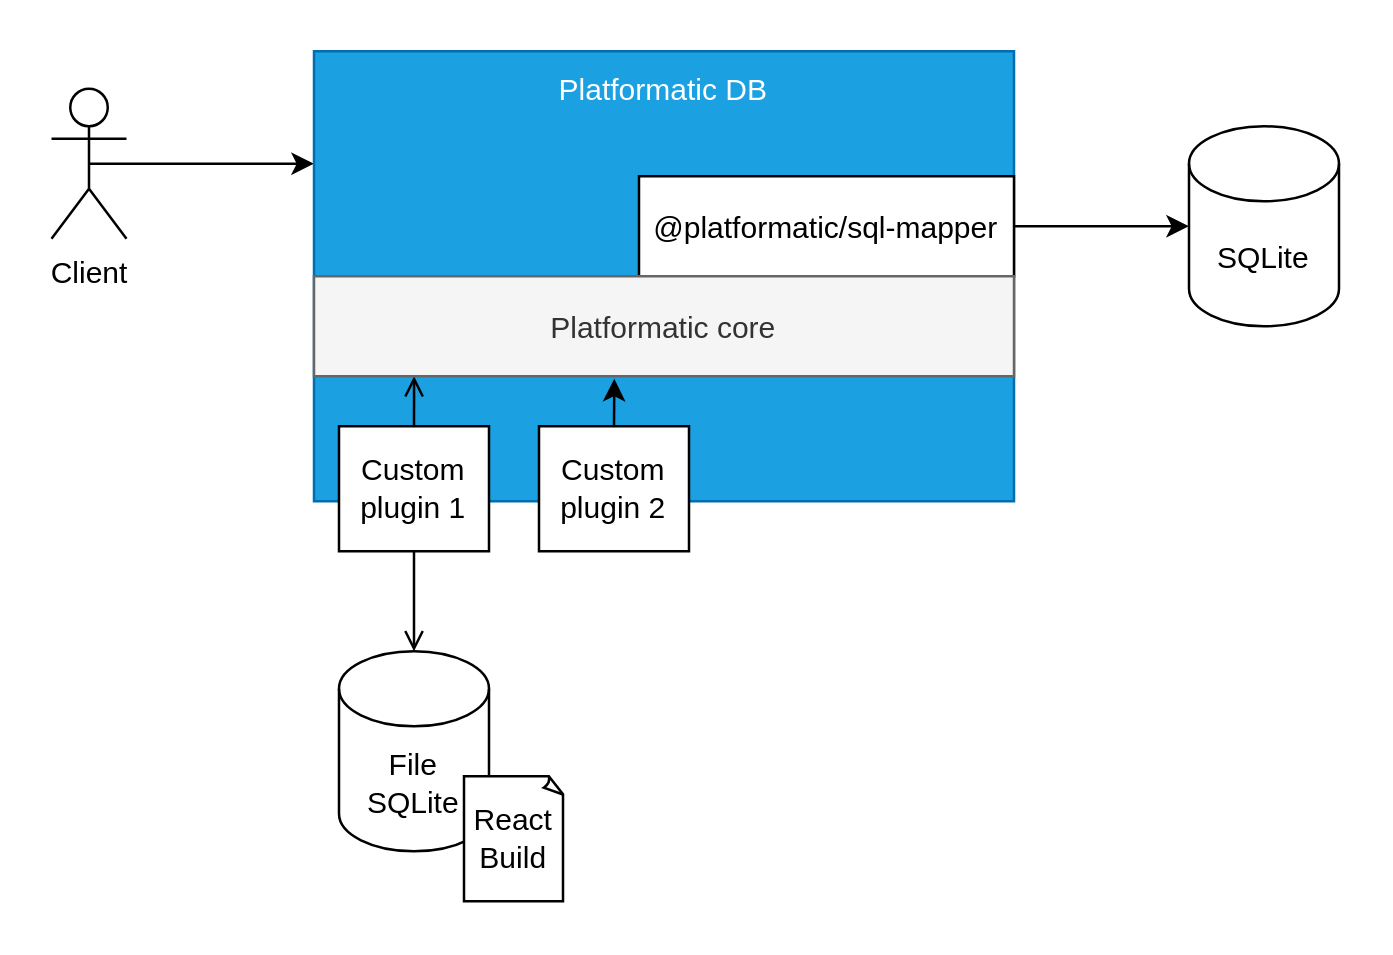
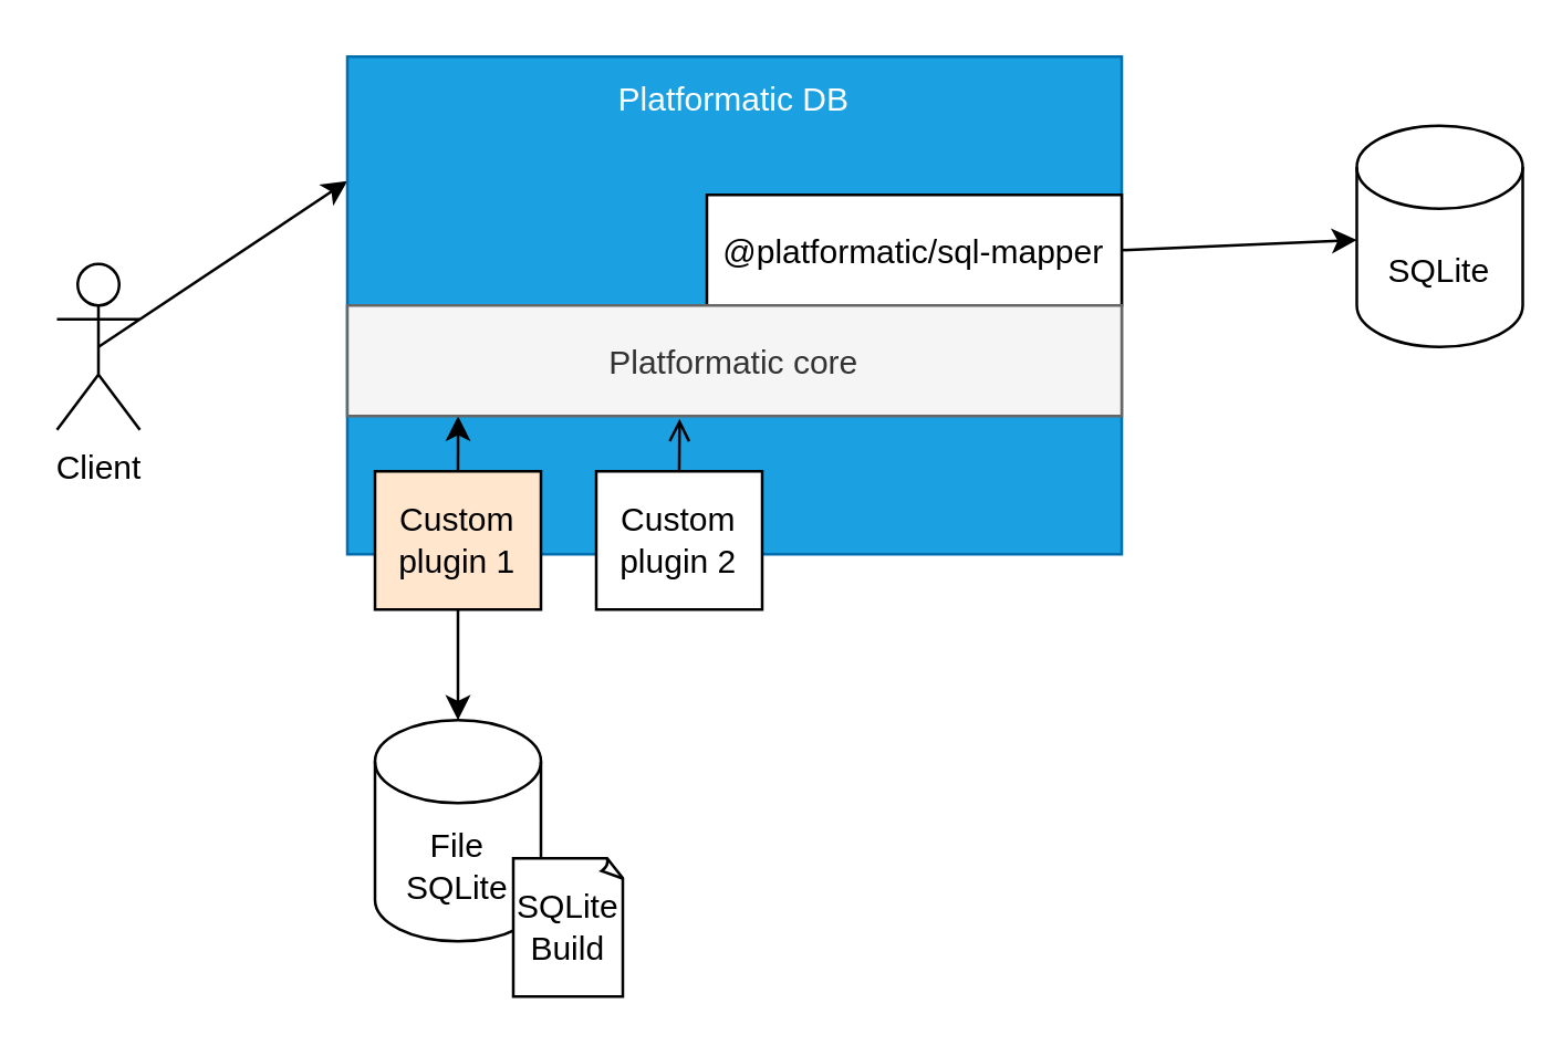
- <mxCell id="3" value="Client" style="shape=umlActor;verticalLabelPosition=bottom;verticalAlign=top;html=1;outlineConnect=0;" vertex="1" parent="1"><mxGeometry x="20" y="35" width="30" height="60" as="geometry" /></mxCell>
+ <mxCell id="3" value="Client" style="shape=umlActor;verticalLabelPosition=bottom;verticalAlign=top;html=1;outlineConnect=0;" vertex="1" parent="1"><mxGeometry x="20" y="95" width="30" height="60" as="geometry" /></mxCell>
- <mxCell id="5" value="SQLite" style="shape=cylinder3;whiteSpace=wrap;html=1;boundedLbl=1;backgroundOutline=1;size=15;" vertex="1" parent="1"><mxGeometry x="475" y="50" width="60" height="80" as="geometry" /></mxCell>
+ <mxCell id="5" value="SQLite" style="shape=cylinder3;whiteSpace=wrap;html=1;boundedLbl=1;backgroundOutline=1;size=15;" vertex="1" parent="1"><mxGeometry x="490" y="45" width="60" height="80" as="geometry" /></mxCell>
- <mxCell id="7" style="edgeStyle=none;html=1;exitX=0.5;exitY=0;exitDx=0;exitDy=0;entryX=0.143;entryY=1;entryDx=0;entryDy=0;entryPerimeter=0;fontFamily=Helvetica;fontColor=default;endArrow=open;" edge="1" parent="1" source="8" target="14"><mxGeometry relative="1" as="geometry" /></mxCell>
+ <mxCell id="7" style="edgeStyle=none;html=1;exitX=0.5;exitY=0;exitDx=0;exitDy=0;entryX=0.143;entryY=1;entryDx=0;entryDy=0;entryPerimeter=0;fontFamily=Helvetica;fontColor=default;" edge="1" parent="1" source="8" target="14"><mxGeometry relative="1" as="geometry" /></mxCell>
- <mxCell id="10" style="edgeStyle=none;html=1;exitX=0.5;exitY=0;exitDx=0;exitDy=0;entryX=0.429;entryY=1.025;entryDx=0;entryDy=0;entryPerimeter=0;fontFamily=Helvetica;fontColor=default;" edge="1" parent="1" source="11" target="14"><mxGeometry relative="1" as="geometry" /></mxCell>
+ <mxCell id="10" style="edgeStyle=none;html=1;exitX=0.5;exitY=0;exitDx=0;exitDy=0;entryX=0.429;entryY=1.025;entryDx=0;entryDy=0;entryPerimeter=0;fontFamily=Helvetica;fontColor=default;endArrow=open;" edge="1" parent="1" source="11" target="14"><mxGeometry relative="1" as="geometry" /></mxCell>
- <mxCell id="8" value="Custom plugin 1" style="rounded=0;whiteSpace=wrap;html=1;rotation=0;" vertex="1" parent="1"><mxGeometry x="135" y="170" width="60" height="50" as="geometry" /></mxCell>
+ <mxCell id="8" value="Custom plugin 1" style="rounded=0;whiteSpace=wrap;html=1;rotation=0;fillColor=#ffe6cc;" vertex="1" parent="1"><mxGeometry x="135" y="170" width="60" height="50" as="geometry" /></mxCell>
- <mxCell id="6" style="edgeStyle=none;html=1;exitX=0.5;exitY=1;exitDx=0;exitDy=0;endArrow=open;" edge="1" parent="1" source="8" target="9"><mxGeometry relative="1" as="geometry" /></mxCell>
+ <mxCell id="6" style="edgeStyle=none;html=1;exitX=0.5;exitY=1;exitDx=0;exitDy=0;" edge="1" parent="1" source="8" target="9"><mxGeometry relative="1" as="geometry" /></mxCell>
- <mxCell id="15" value="React&lt;br&gt;Build" style="whiteSpace=wrap;html=1;shape=mxgraph.basic.document;labelBackgroundColor=none;labelBorderColor=none;fontFamily=Helvetica;fontColor=default;" vertex="1" parent="1"><mxGeometry x="185" y="310" width="40" height="50" as="geometry" /></mxCell>
+ <mxCell id="15" value="SQLite&lt;br&gt;Build" style="whiteSpace=wrap;html=1;shape=mxgraph.basic.document;labelBackgroundColor=none;labelBorderColor=none;fontFamily=Helvetica;fontColor=default;" vertex="1" parent="1"><mxGeometry x="185" y="310" width="40" height="50" as="geometry" /></mxCell>
